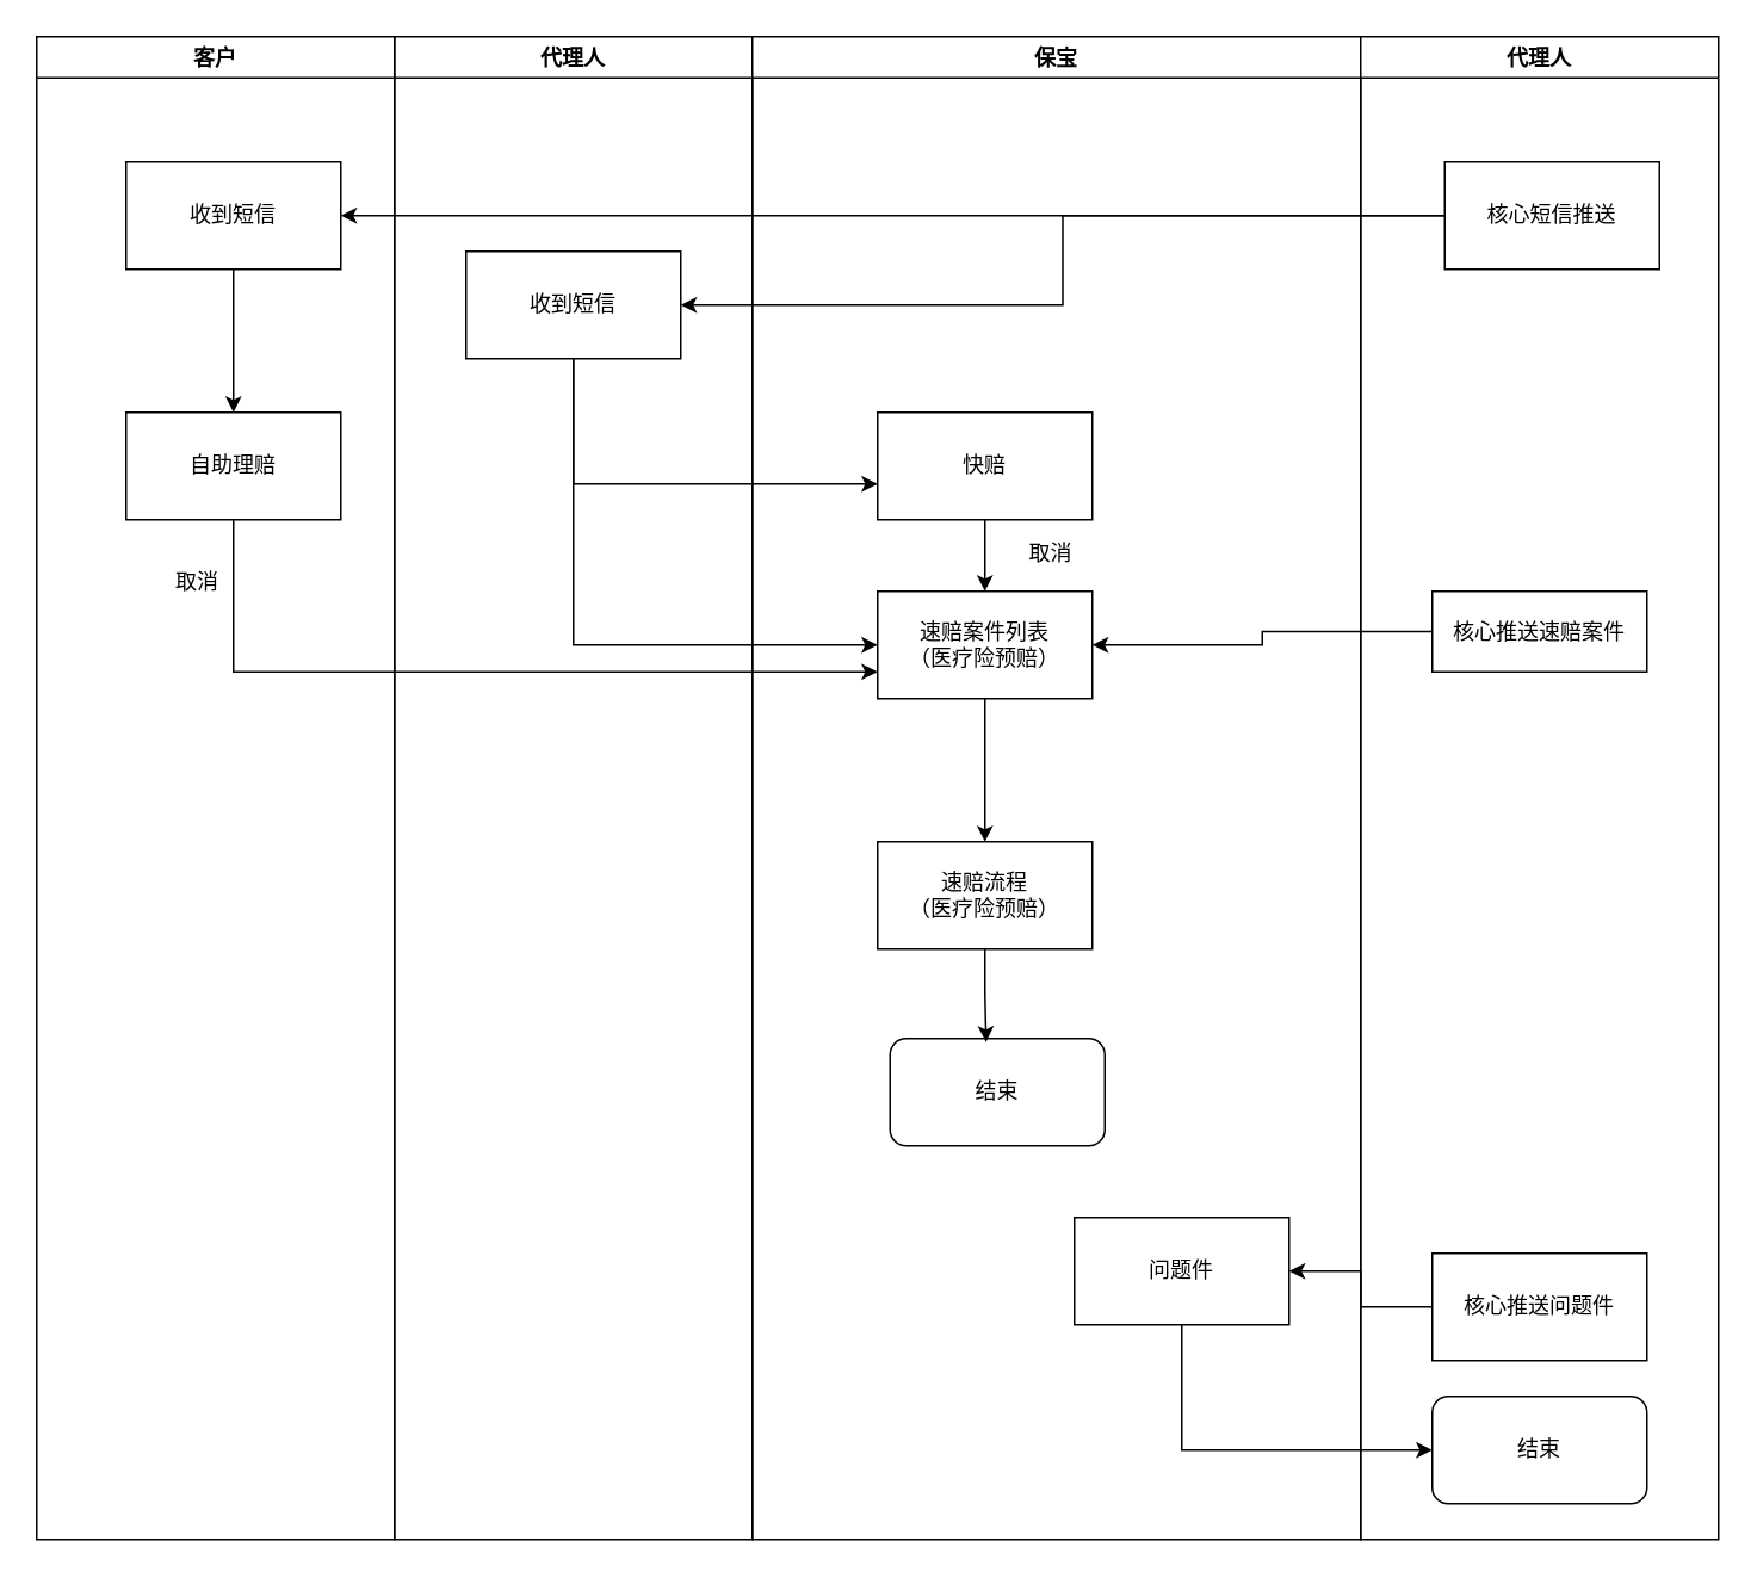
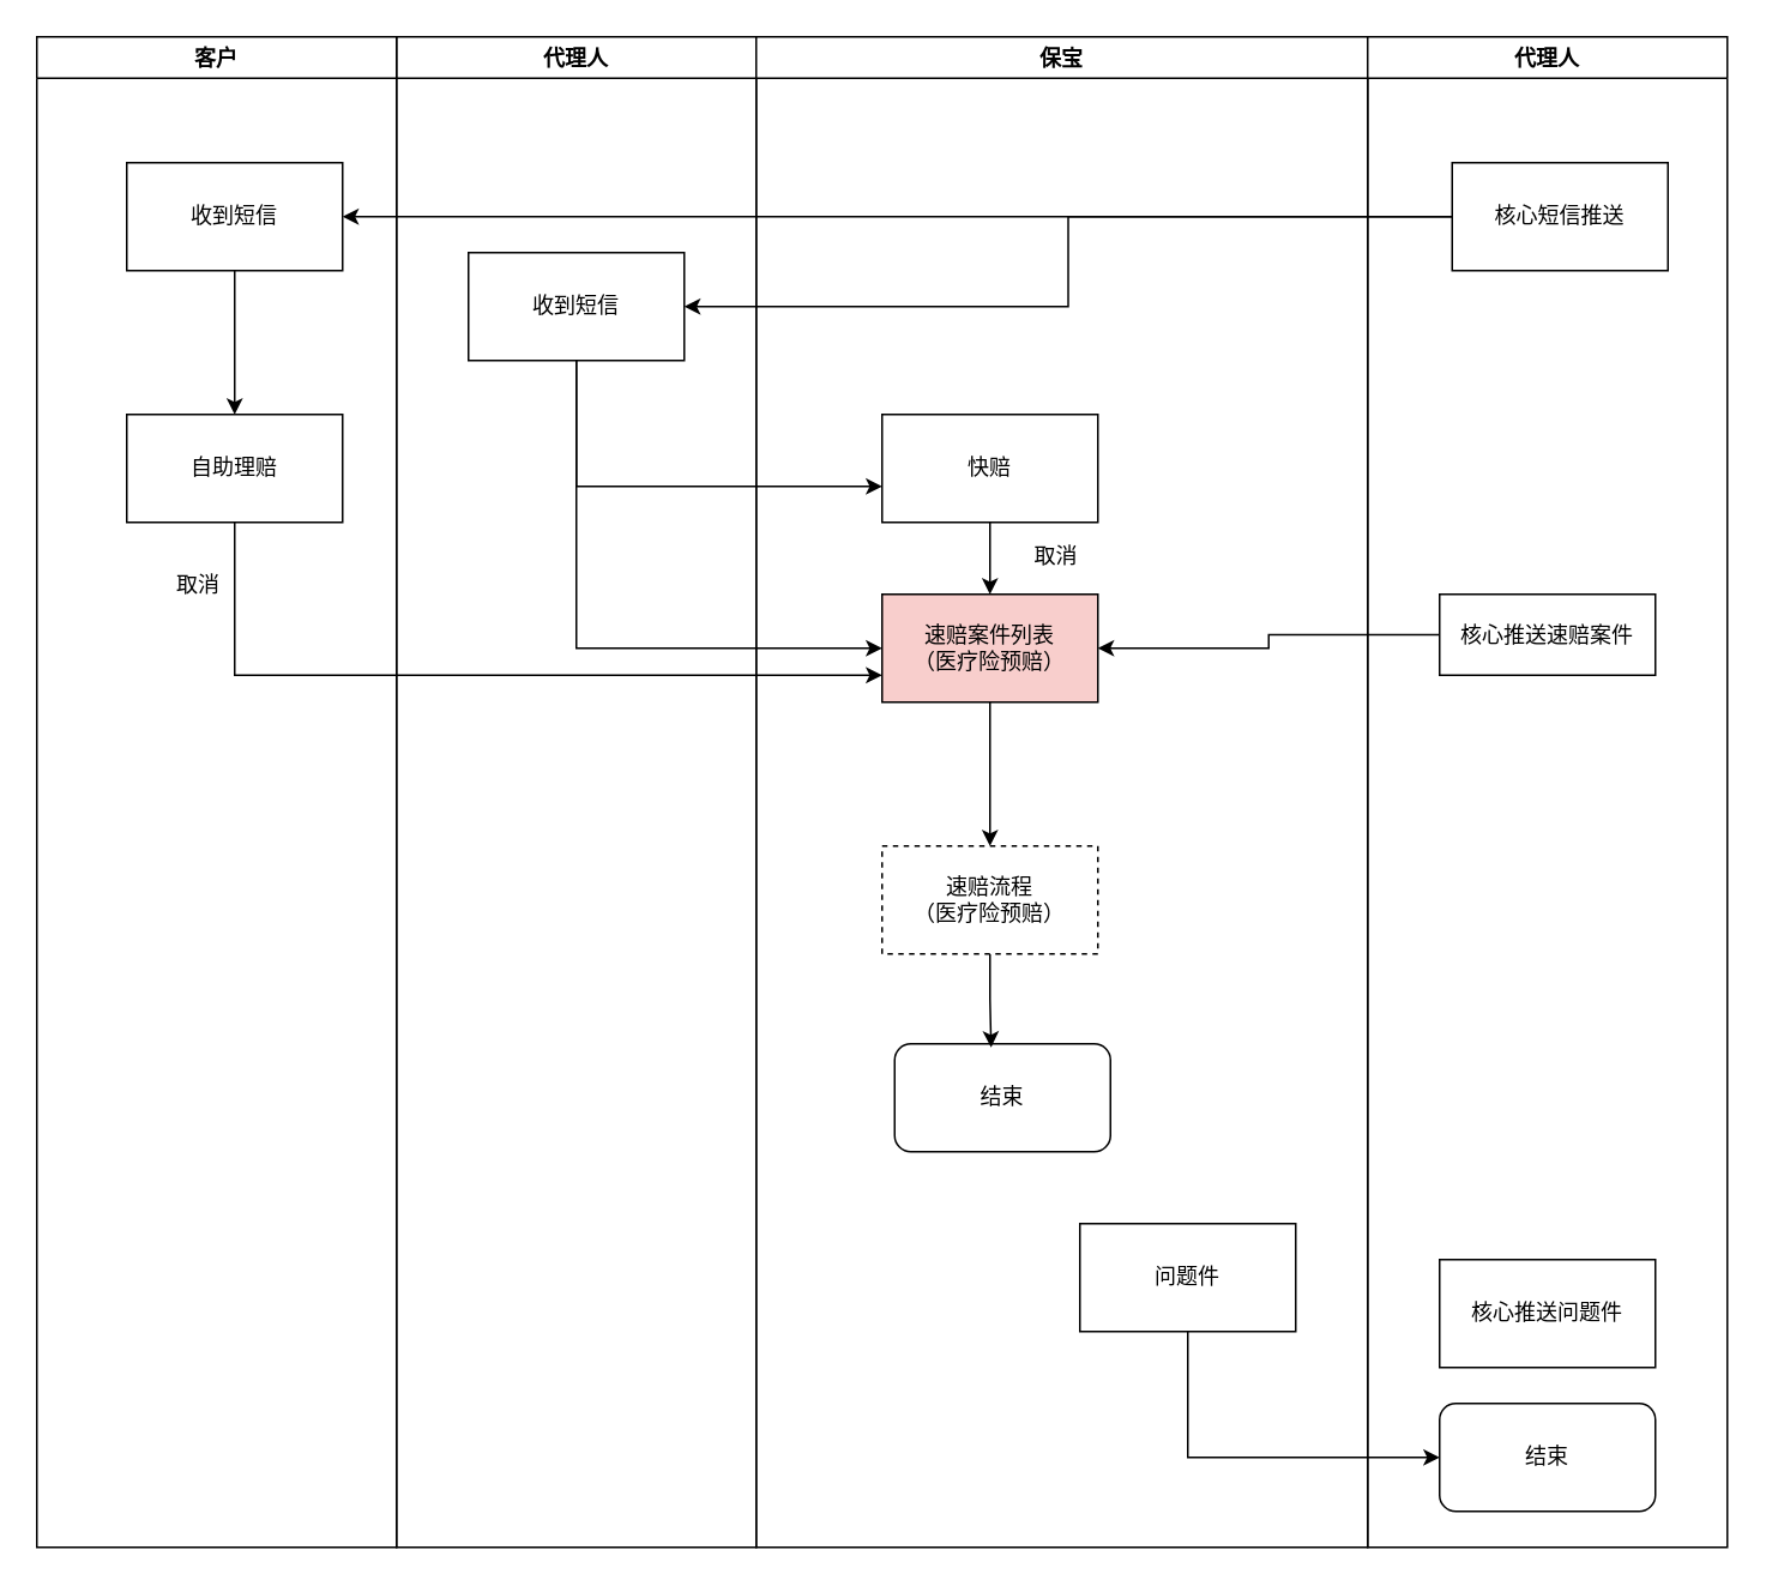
- <mxCell id="8" value="速赔案件列表&lt;br&gt;（医疗险预赔）" style="rounded=0;whiteSpace=wrap;html=1;" vertex="1" parent="4"><mxGeometry x="70" y="310" width="120" height="60" as="geometry" /></mxCell>
+ <mxCell id="8" value="速赔案件列表&lt;br&gt;（医疗险预赔）" style="rounded=0;whiteSpace=wrap;html=1;fillColor=#f8cecc;" vertex="1" parent="4"><mxGeometry x="70" y="310" width="120" height="60" as="geometry" /></mxCell>
- <mxCell id="11" value="速赔流程&lt;br&gt;（医疗险预赔）" style="rounded=0;whiteSpace=wrap;html=1;" vertex="1" parent="4"><mxGeometry x="70" y="450" width="120" height="60" as="geometry" /></mxCell>
+ <mxCell id="11" value="速赔流程&lt;br&gt;（医疗险预赔）" style="rounded=0;whiteSpace=wrap;html=1;dashed=1;" vertex="1" parent="4"><mxGeometry x="70" y="450" width="120" height="60" as="geometry" /></mxCell>
- <mxCell id="30" value="" style="edgeStyle=orthogonalEdgeStyle;rounded=0;orthogonalLoop=1;jettySize=auto;html=1;" edge="1" parent="1" source="17" target="13"><mxGeometry relative="1" as="geometry" /></mxCell>
